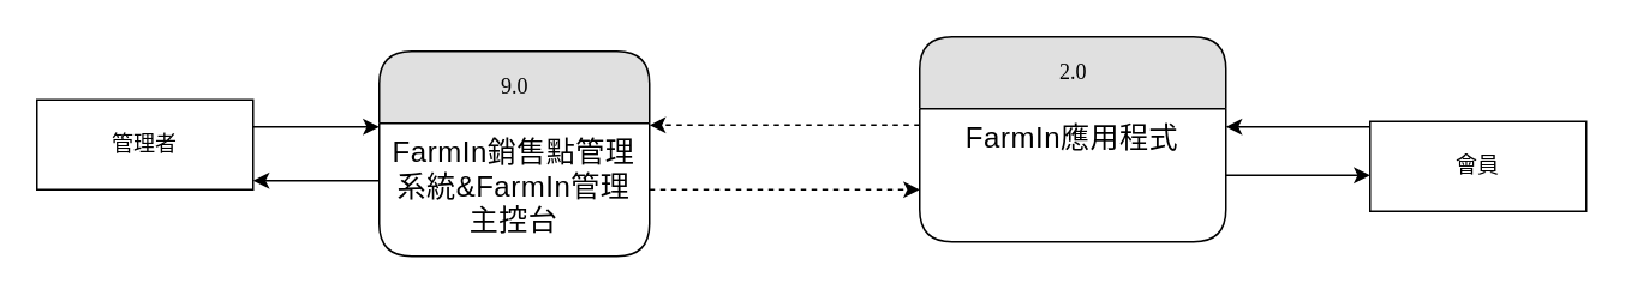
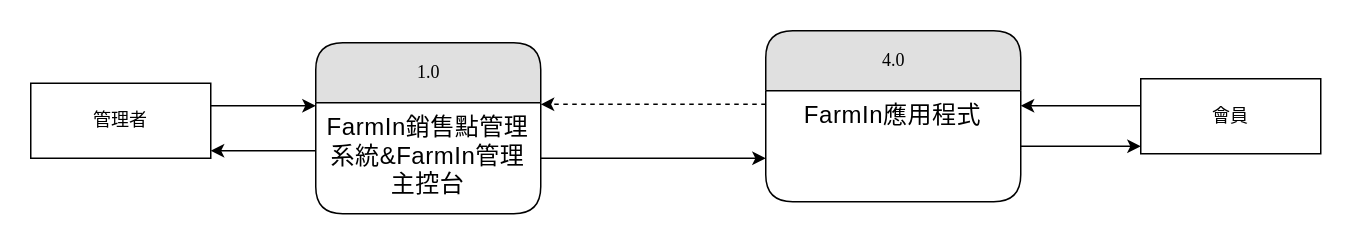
- <mxCell id="8" value="2.0" style="swimlane;html=1;fontStyle=0;childLayout=stackLayout;horizontal=1;startSize=40;fillColor=#e0e0e0;horizontalStack=0;resizeParent=1;resizeLast=0;collapsible=1;marginBottom=0;swimlaneFillColor=#ffffff;align=center;rounded=1;shadow=0;comic=0;labelBackgroundColor=none;strokeWidth=1;fontFamily=Verdana;fontSize=12" parent="1" vertex="1"><mxGeometry x="510" y="20" width="170" height="114" as="geometry"><mxRectangle x="420" y="240" width="40" height="40" as="alternateBounds" /></mxGeometry></mxCell>
+ <mxCell id="8" value="4.0" style="swimlane;html=1;fontStyle=0;childLayout=stackLayout;horizontal=1;startSize=40;fillColor=#e0e0e0;horizontalStack=0;resizeParent=1;resizeLast=0;collapsible=1;marginBottom=0;swimlaneFillColor=#ffffff;align=center;rounded=1;shadow=0;comic=0;labelBackgroundColor=none;strokeWidth=1;fontFamily=Verdana;fontSize=12" parent="1" vertex="1"><mxGeometry x="510" y="20" width="170" height="114" as="geometry"><mxRectangle x="420" y="240" width="40" height="40" as="alternateBounds" /></mxGeometry></mxCell>
- <mxCell id="12" value="9.0" style="swimlane;html=1;fontStyle=0;childLayout=stackLayout;horizontal=1;startSize=40;fillColor=#e0e0e0;horizontalStack=0;resizeParent=1;resizeLast=0;collapsible=1;marginBottom=0;swimlaneFillColor=#ffffff;align=center;rounded=1;shadow=0;comic=0;labelBackgroundColor=none;strokeWidth=1;fontFamily=Verdana;fontSize=12" parent="1" vertex="1"><mxGeometry x="210" y="28" width="150" height="114" as="geometry"><mxRectangle x="420" y="240" width="40" height="40" as="alternateBounds" /></mxGeometry></mxCell>
+ <mxCell id="12" value="1.0" style="swimlane;html=1;fontStyle=0;childLayout=stackLayout;horizontal=1;startSize=40;fillColor=#e0e0e0;horizontalStack=0;resizeParent=1;resizeLast=0;collapsible=1;marginBottom=0;swimlaneFillColor=#ffffff;align=center;rounded=1;shadow=0;comic=0;labelBackgroundColor=none;strokeWidth=1;fontFamily=Verdana;fontSize=12" parent="1" vertex="1"><mxGeometry x="210" y="28" width="150" height="114" as="geometry"><mxRectangle x="420" y="240" width="40" height="40" as="alternateBounds" /></mxGeometry></mxCell>
- <mxCell id="3" value="會員" style="whiteSpace=wrap;html=1;rounded=0;shadow=0;comic=0;labelBackgroundColor=none;strokeWidth=1;fontFamily=Verdana;fontSize=12;align=center;" parent="1" vertex="1"><mxGeometry x="760" y="67" width="120" height="50" as="geometry" /></mxCell>
+ <mxCell id="3" value="會員" style="whiteSpace=wrap;html=1;rounded=0;shadow=0;comic=0;labelBackgroundColor=none;strokeWidth=1;fontFamily=Verdana;fontSize=12;align=center;" parent="1" vertex="1"><mxGeometry x="760" y="52" width="120" height="50" as="geometry" /></mxCell>
- <mxCell id="11" style="edgeStyle=orthogonalEdgeStyle;rounded=0;orthogonalLoop=1;jettySize=auto;html=1;exitX=1;exitY=0.5;exitDx=0;exitDy=0;dashed=1;" parent="1" source="13" target="10" edge="1"><mxGeometry relative="1" as="geometry"><mxPoint x="390" y="97" as="sourcePoint" /><Array as="points"><mxPoint x="470" y="105" /><mxPoint x="470" y="105" /></Array></mxGeometry></mxCell>
+ <mxCell id="11" style="edgeStyle=orthogonalEdgeStyle;rounded=0;orthogonalLoop=1;jettySize=auto;html=1;exitX=1;exitY=0.5;exitDx=0;exitDy=0;" parent="1" source="13" target="10" edge="1"><mxGeometry relative="1" as="geometry"><mxPoint x="390" y="97" as="sourcePoint" /><Array as="points"><mxPoint x="470" y="105" /><mxPoint x="470" y="105" /></Array></mxGeometry></mxCell>
